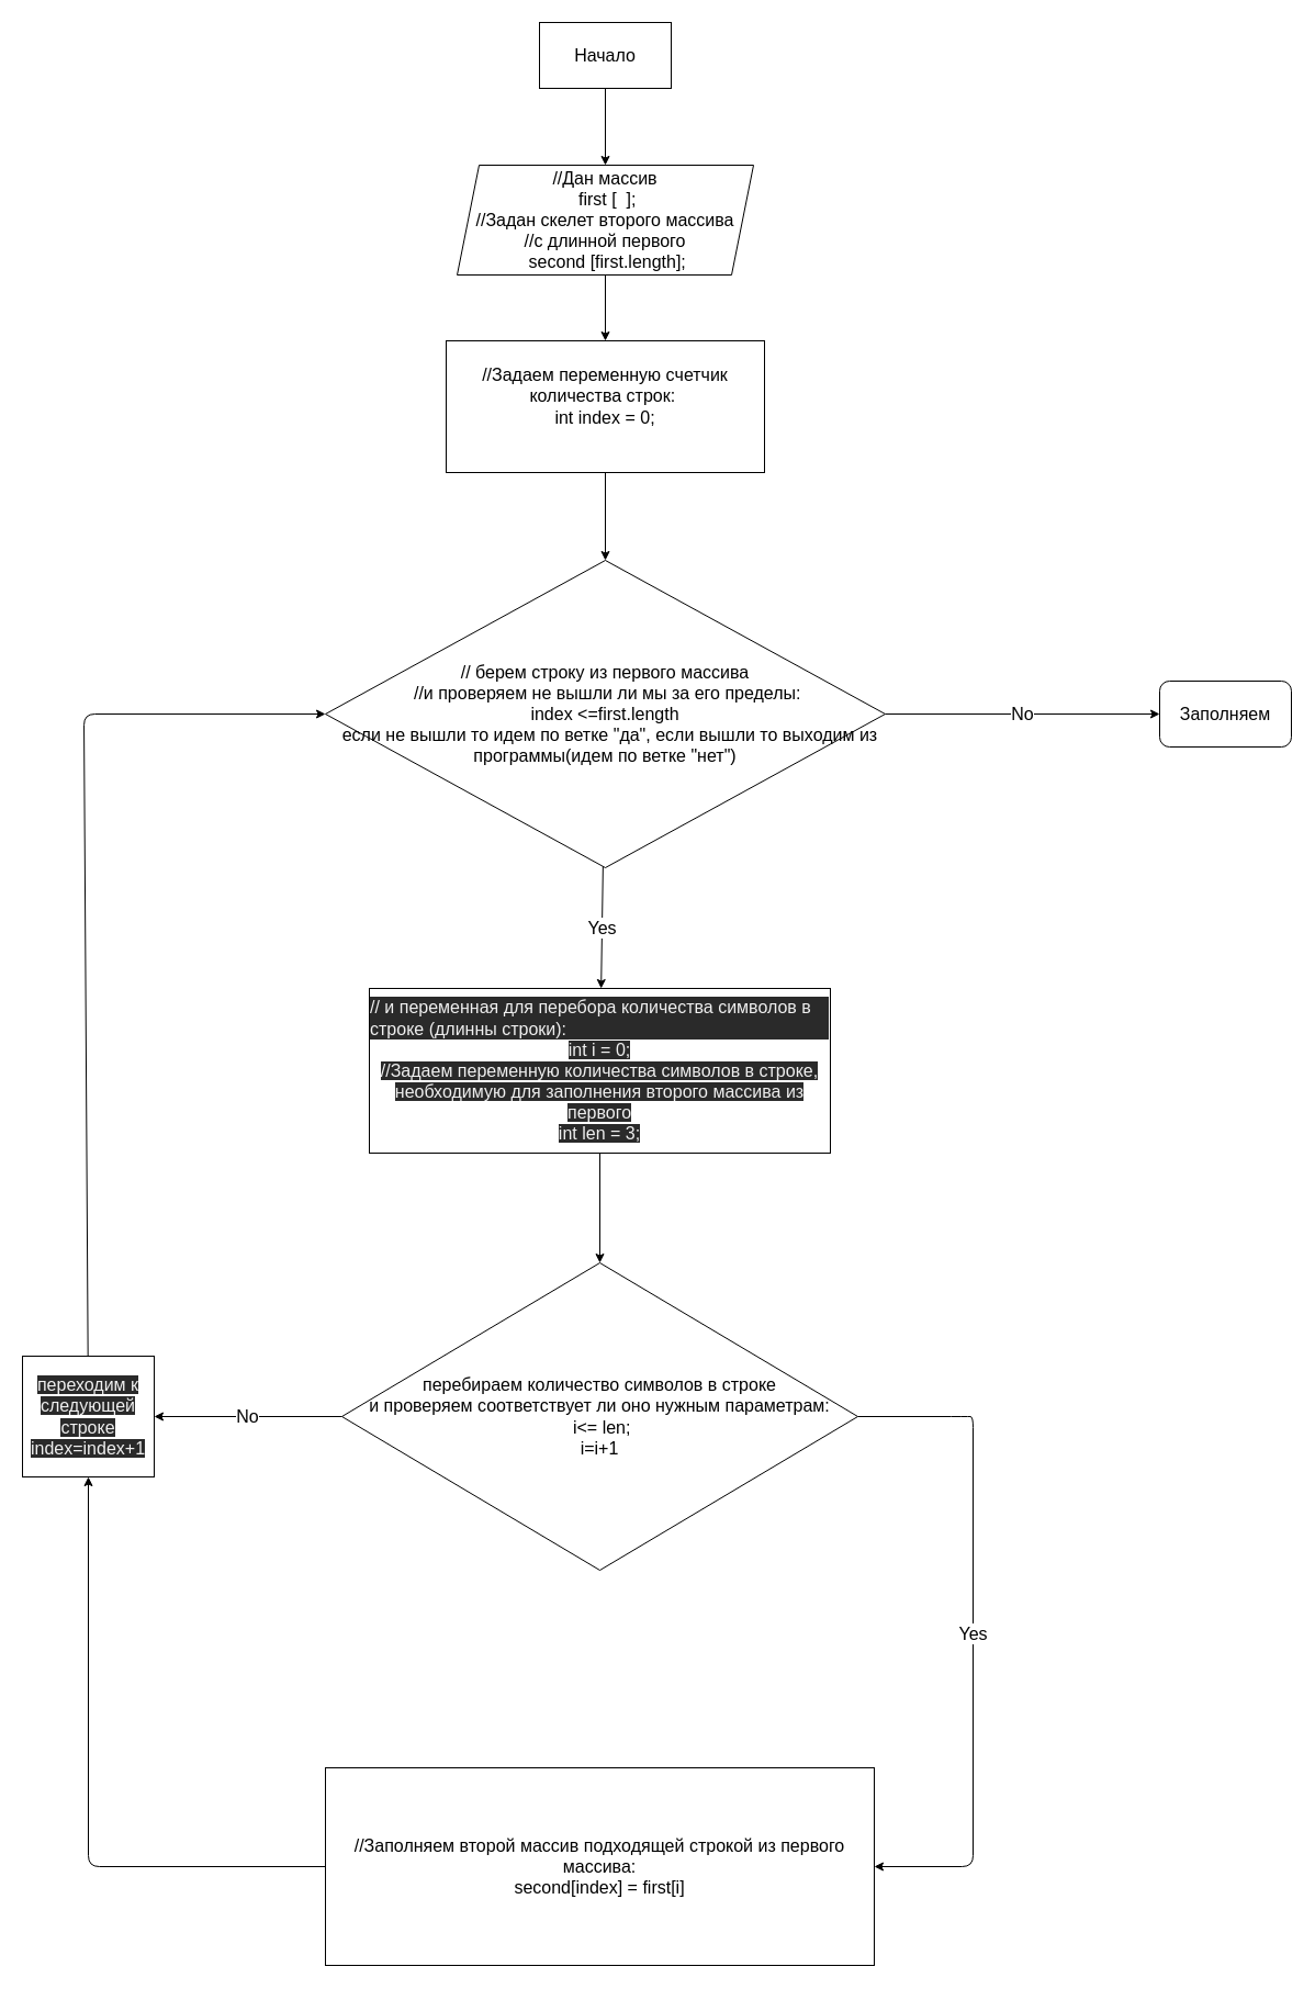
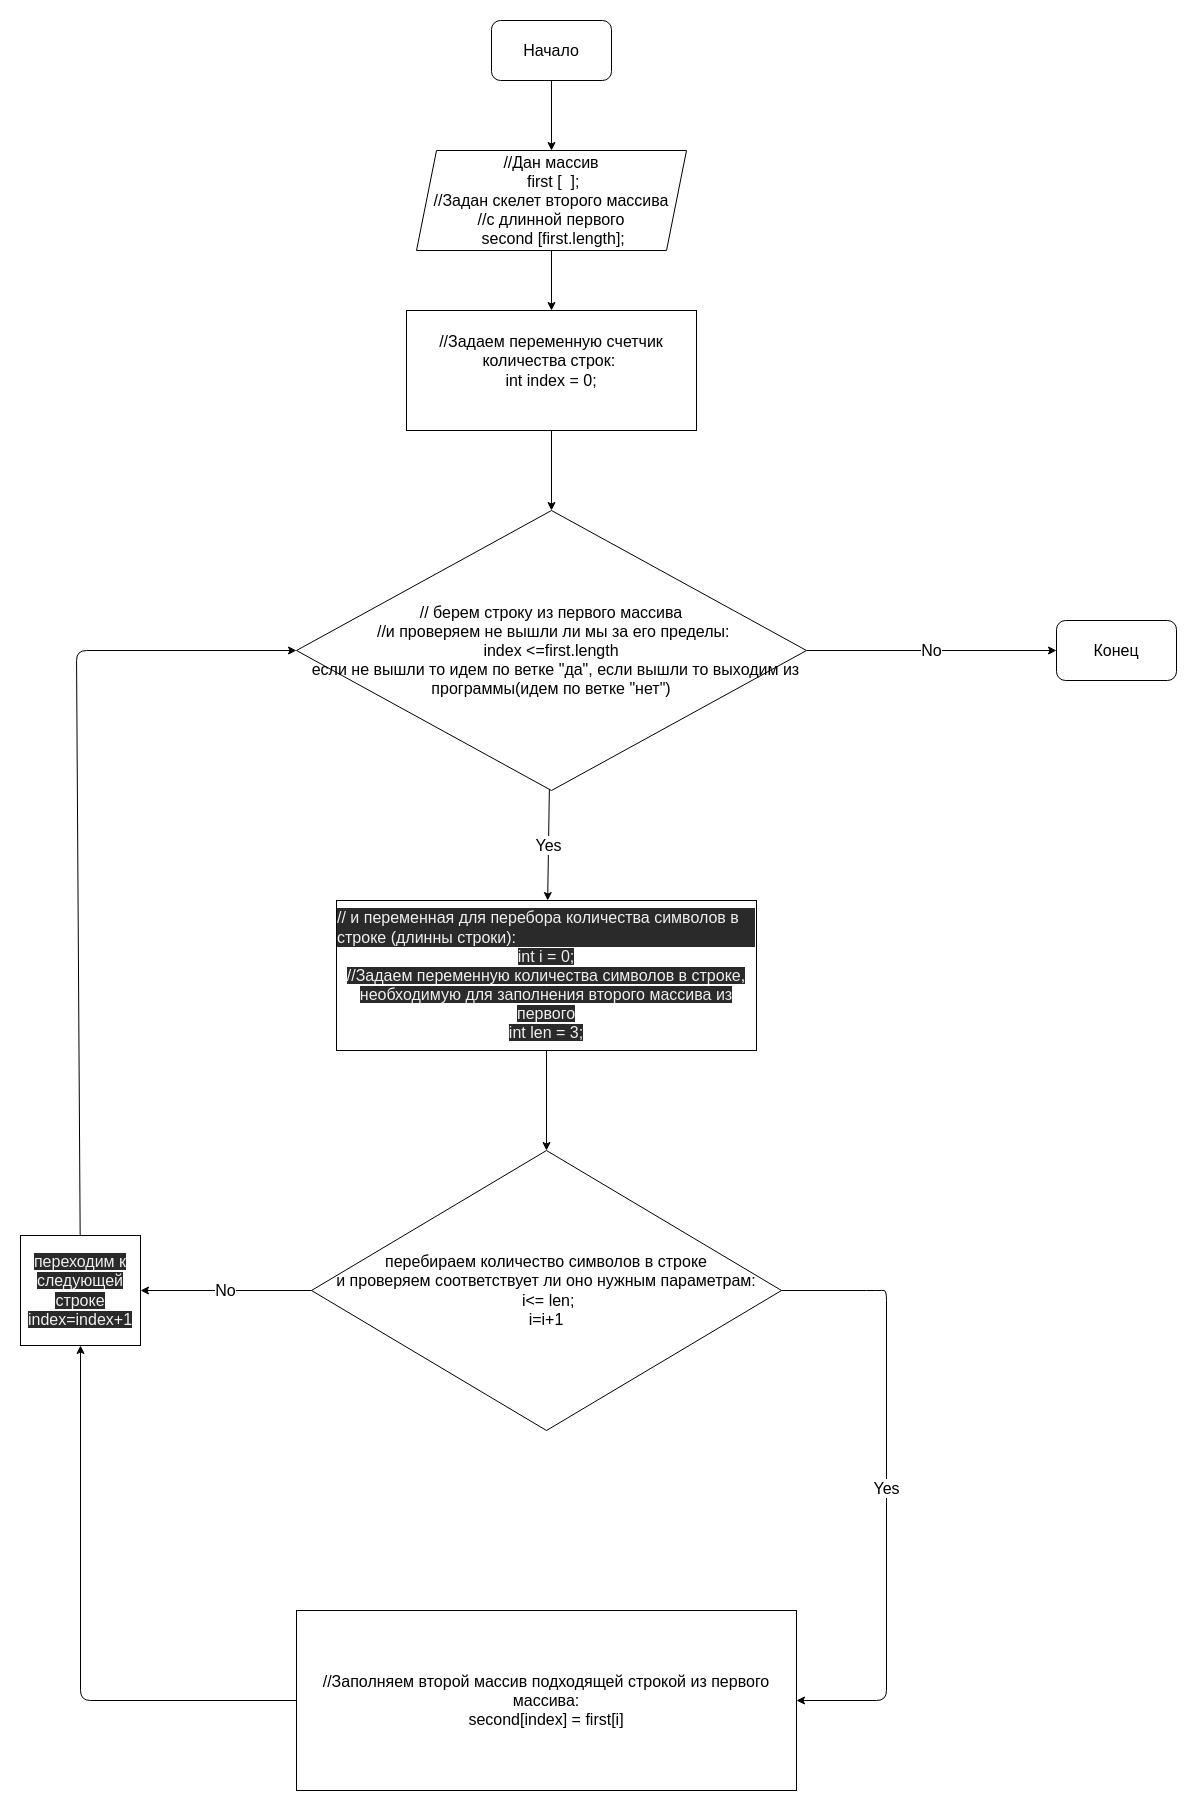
- <mxCell id="3" value="&lt;font style=&quot;font-size: 16px&quot;&gt;Начало&lt;/font&gt;" style="whiteSpace=wrap;html=1;rounded=0;" vertex="1" parent="1"><mxGeometry x="491" y="20" width="120" height="60" as="geometry" /></mxCell>
+ <mxCell id="3" value="&lt;font style=&quot;font-size: 16px&quot;&gt;Начало&lt;/font&gt;" style="rounded=1;whiteSpace=wrap;html=1;" vertex="1" parent="1"><mxGeometry x="491" y="20" width="120" height="60" as="geometry" /></mxCell>
- <mxCell id="20" value="&lt;span style=&quot;font-size: 16px&quot;&gt;Заполняем&lt;/span&gt;" style="rounded=1;whiteSpace=wrap;html=1;" vertex="1" parent="1"><mxGeometry x="1056" y="620" width="120" height="60" as="geometry" /></mxCell>
+ <mxCell id="20" value="&lt;span style=&quot;font-size: 16px&quot;&gt;Конец&lt;/span&gt;" style="rounded=1;whiteSpace=wrap;html=1;" vertex="1" parent="1"><mxGeometry x="1056" y="620" width="120" height="60" as="geometry" /></mxCell>
